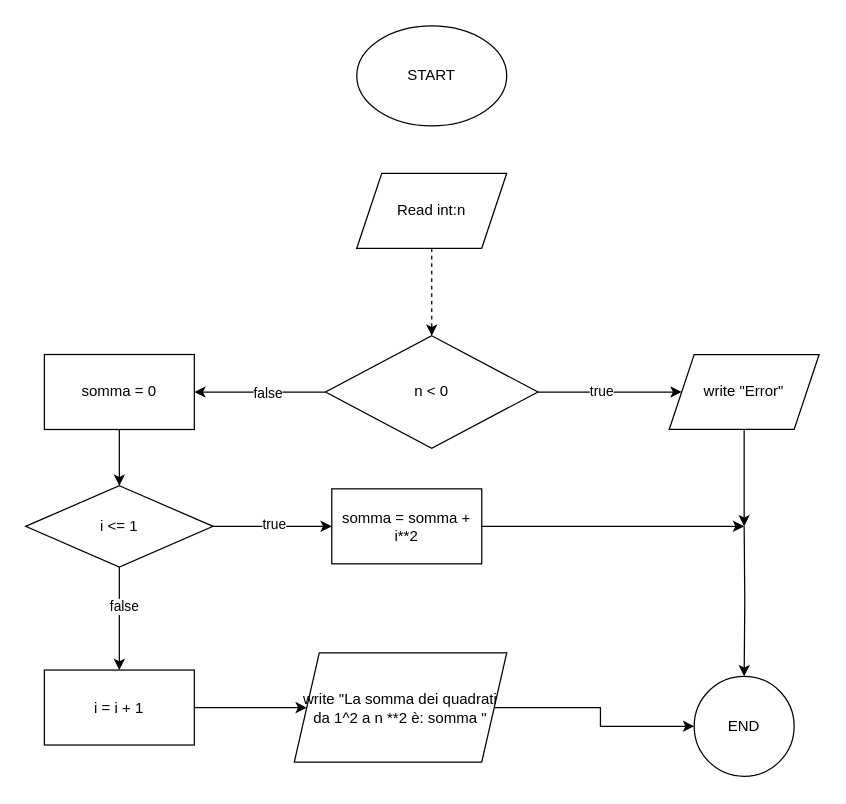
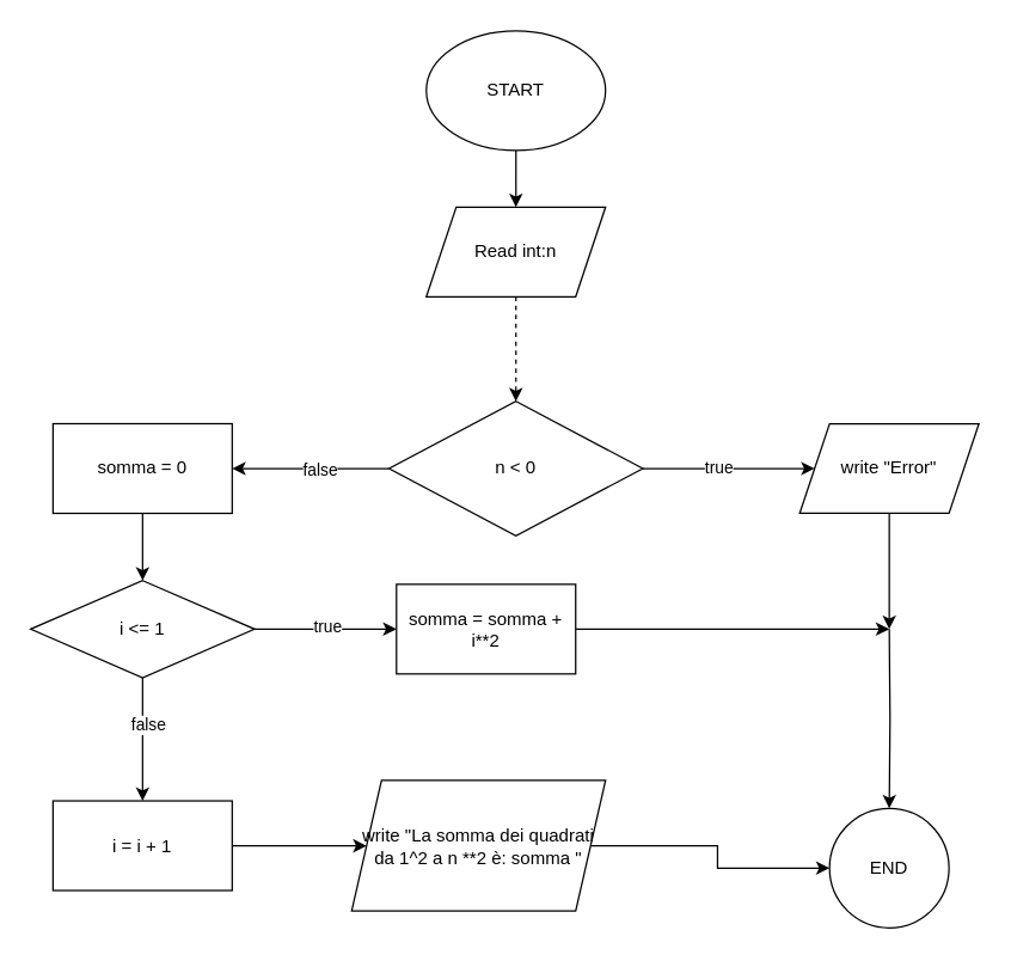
+ <mxCell id="2" value="" style="edgeStyle=orthogonalEdgeStyle;rounded=0;orthogonalLoop=1;jettySize=auto;html=1;" edge="1" parent="1" source="3" target="5"><mxGeometry relative="1" as="geometry" /></mxCell>
